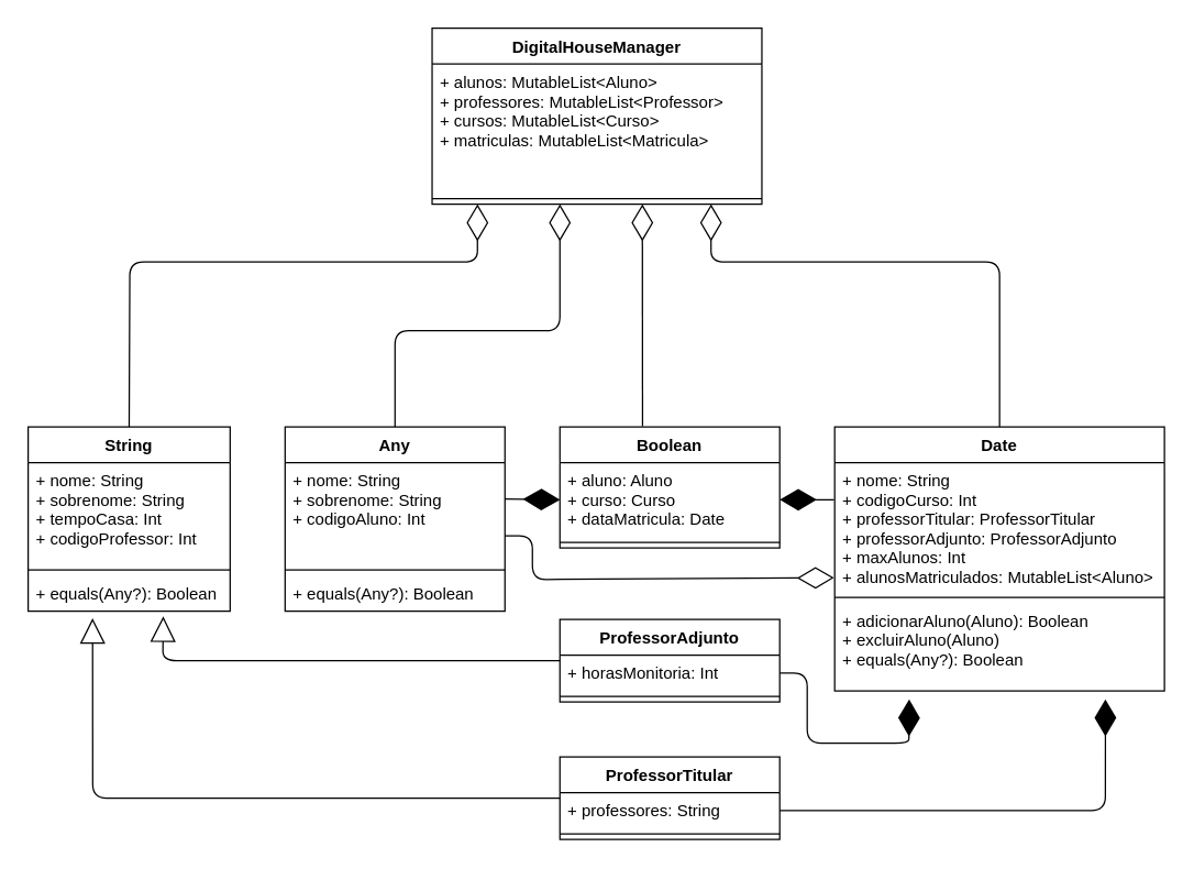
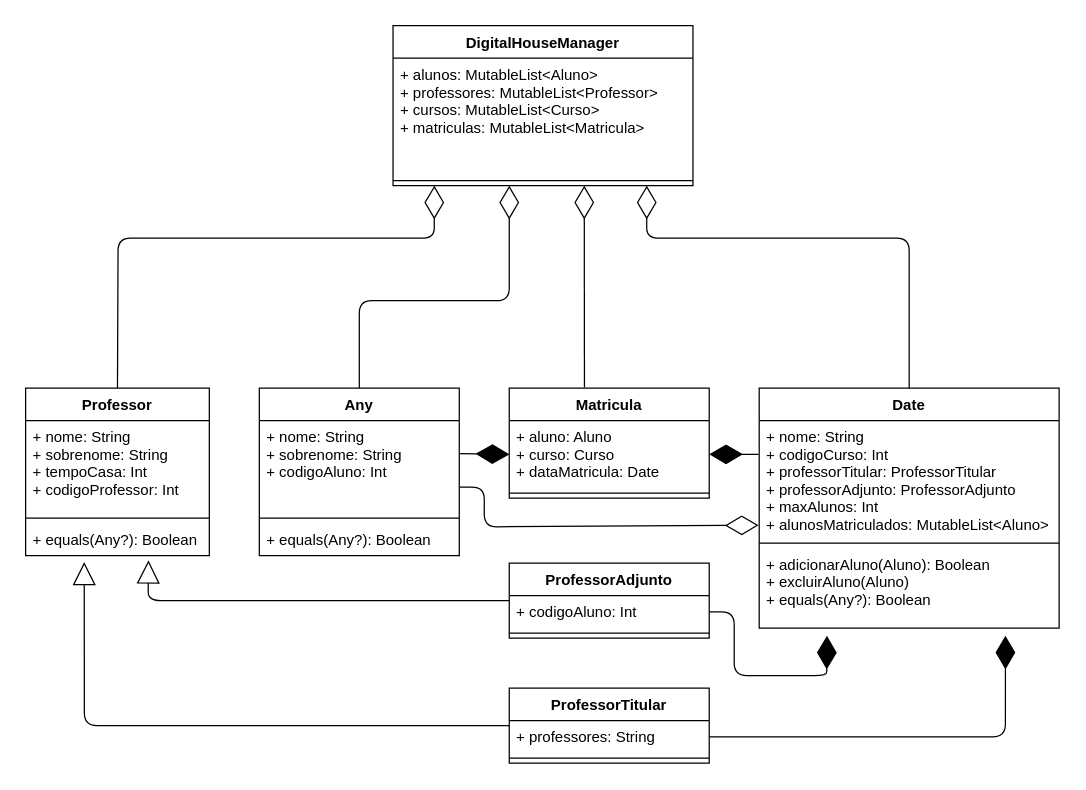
- <mxCell id="13" value="String&#10;" style="swimlane;fontStyle=1;align=center;verticalAlign=top;childLayout=stackLayout;horizontal=1;startSize=26;horizontalStack=0;resizeParent=1;resizeParentMax=0;resizeLast=0;collapsible=1;marginBottom=0;" vertex="1" parent="1"><mxGeometry x="20" y="310" width="147" height="134" as="geometry" /></mxCell>
+ <mxCell id="13" value="Professor&#10;" style="swimlane;fontStyle=1;align=center;verticalAlign=top;childLayout=stackLayout;horizontal=1;startSize=26;horizontalStack=0;resizeParent=1;resizeParentMax=0;resizeLast=0;collapsible=1;marginBottom=0;" vertex="1" parent="1"><mxGeometry x="20" y="310" width="147" height="134" as="geometry" /></mxCell>
- <mxCell id="21" value="Boolean&#10;" style="swimlane;fontStyle=1;align=center;verticalAlign=top;childLayout=stackLayout;horizontal=1;startSize=26;horizontalStack=0;resizeParent=1;resizeParentMax=0;resizeLast=0;collapsible=1;marginBottom=0;" vertex="1" parent="1"><mxGeometry x="407" y="310" width="160" height="88" as="geometry" /></mxCell>
+ <mxCell id="21" value="Matricula&#10;" style="swimlane;fontStyle=1;align=center;verticalAlign=top;childLayout=stackLayout;horizontal=1;startSize=26;horizontalStack=0;resizeParent=1;resizeParentMax=0;resizeLast=0;collapsible=1;marginBottom=0;" vertex="1" parent="1"><mxGeometry x="407" y="310" width="160" height="88" as="geometry" /></mxCell>
- <mxCell id="29" value="+ horasMonitoria: Int&#10;" style="text;strokeColor=none;fillColor=none;align=left;verticalAlign=top;spacingLeft=4;spacingRight=4;overflow=hidden;rotatable=0;points=[[0,0.5],[1,0.5]];portConstraint=eastwest;" vertex="1" parent="28"><mxGeometry y="26" width="160" height="26" as="geometry" /></mxCell>
+ <mxCell id="29" value="+ codigoAluno: Int&#10;" style="text;strokeColor=none;fillColor=none;align=left;verticalAlign=top;spacingLeft=4;spacingRight=4;overflow=hidden;rotatable=0;points=[[0,0.5],[1,0.5]];portConstraint=eastwest;" vertex="1" parent="28"><mxGeometry y="26" width="160" height="26" as="geometry" /></mxCell>
